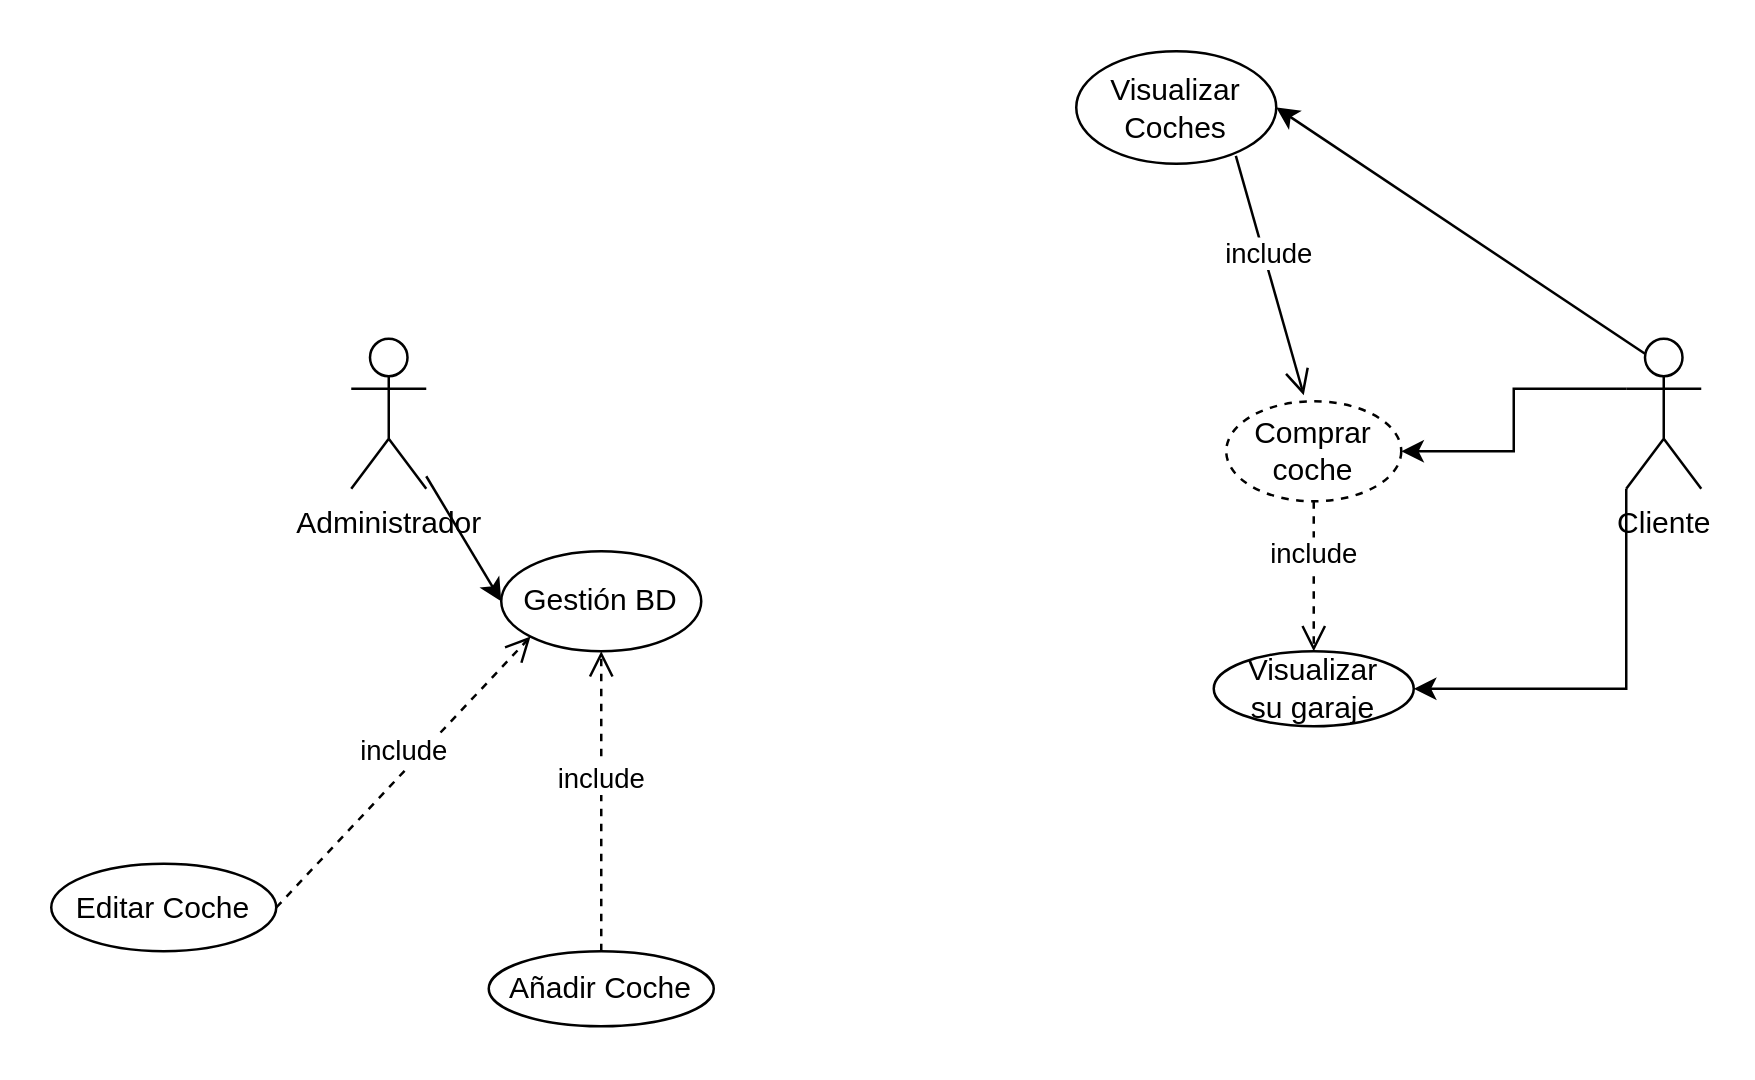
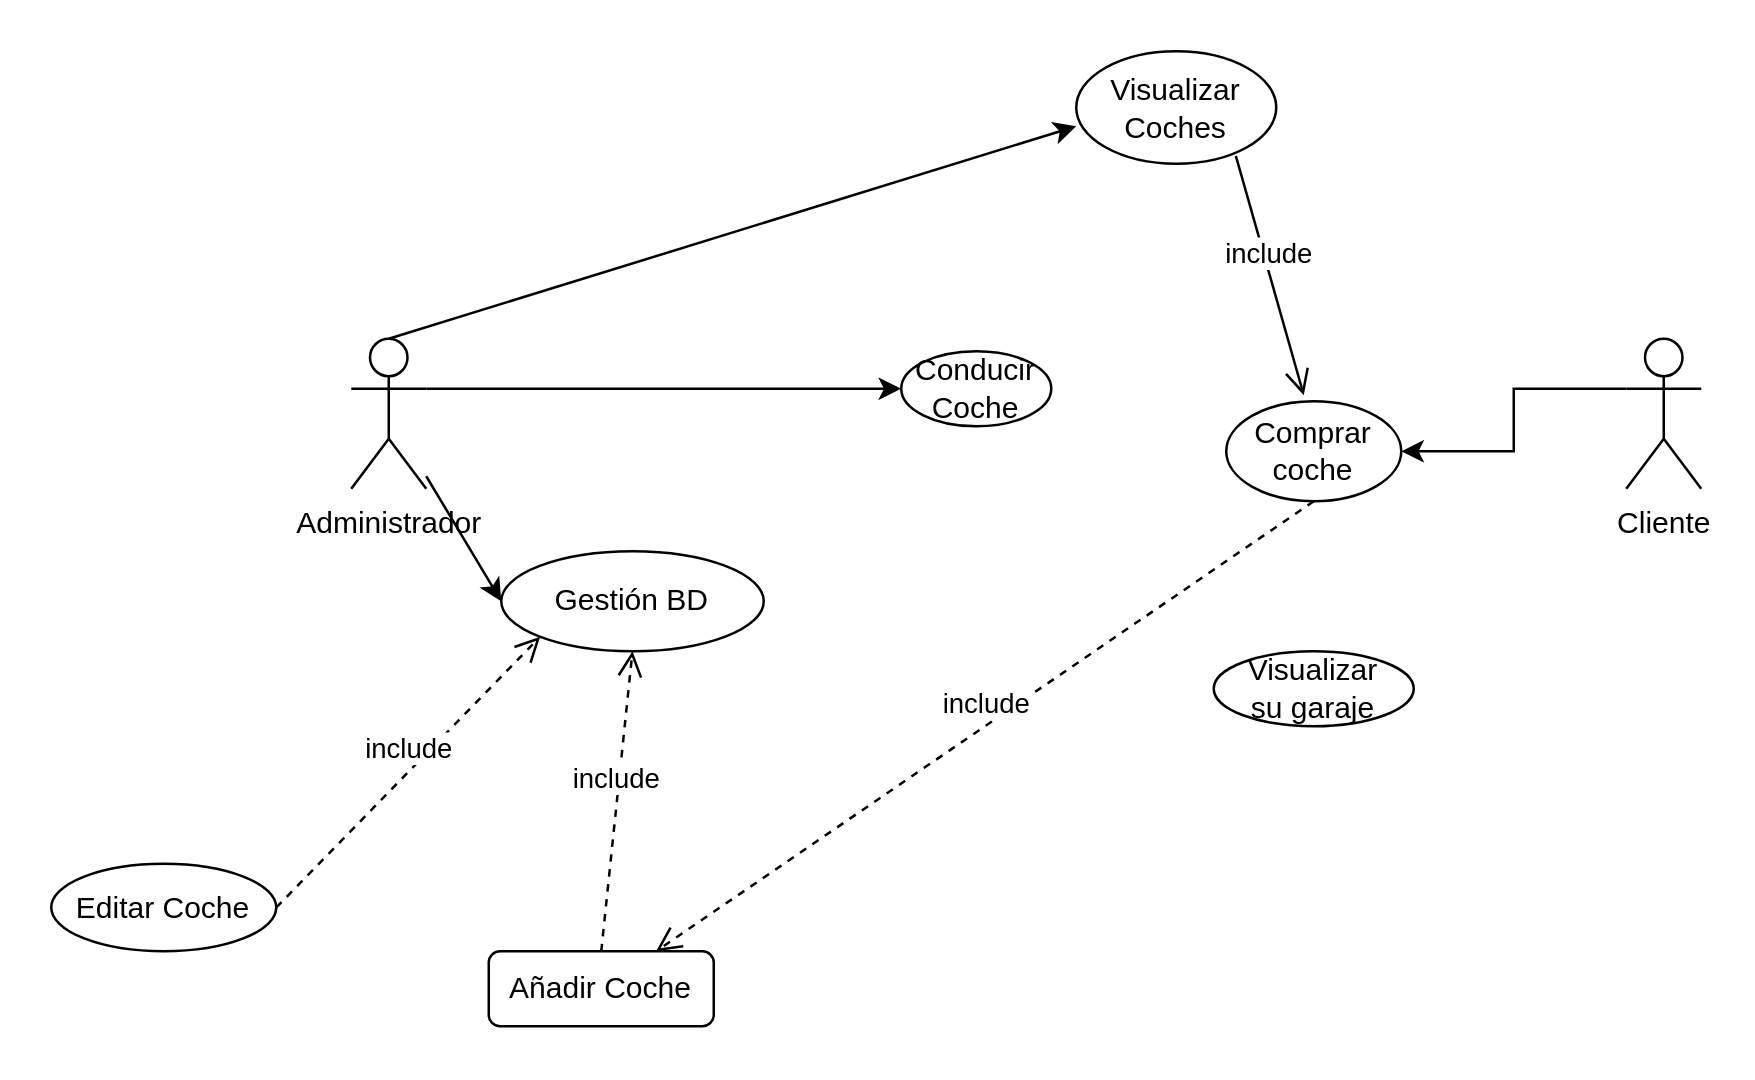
+ <mxCell id="7" value="" style="endArrow=classic;html=1;rounded=0;entryX=0;entryY=0.667;entryDx=0;entryDy=0;entryPerimeter=0;exitX=0.5;exitY=0;exitDx=0;exitDy=0;exitPerimeter=0;" edge="1" parent="1" source="3" target="9"><mxGeometry width="50" height="50" relative="1" as="geometry"><mxPoint x="180" y="165" as="sourcePoint" /><mxPoint x="208.17" y="146.15" as="targetPoint" /></mxGeometry></mxCell>
- <mxCell id="10" value="" style="endArrow=classic;html=1;rounded=0;entryX=1;entryY=0.5;entryDx=0;entryDy=0;exitX=0.25;exitY=0.1;exitDx=0;exitDy=0;exitPerimeter=0;" edge="1" parent="1" source="6" target="9"><mxGeometry width="50" height="50" relative="1" as="geometry"><mxPoint x="370" y="60" as="sourcePoint" /><mxPoint x="470" y="45" as="targetPoint" /></mxGeometry></mxCell>
+ <mxCell id="2" style="edgeStyle=orthogonalEdgeStyle;rounded=0;orthogonalLoop=1;jettySize=auto;html=1;exitX=1;exitY=0.333;exitDx=0;exitDy=0;exitPerimeter=0;entryX=0;entryY=0.5;entryDx=0;entryDy=0;" edge="1" parent="1" source="3" target="11"><mxGeometry relative="1" as="geometry"><Array as="points" /></mxGeometry></mxCell>
+ <mxCell id="11" value="Conducir&lt;div&gt;Coche&lt;/div&gt;" style="ellipse;whiteSpace=wrap;html=1;" vertex="1" parent="1"><mxGeometry x="360" y="140" width="60" height="30" as="geometry" /></mxCell>
- <mxCell id="13" value="Comprar coche" style="ellipse;whiteSpace=wrap;html=1;dashed=1;" vertex="1" parent="1"><mxGeometry x="490" y="160" width="70" height="40" as="geometry" /></mxCell>
+ <mxCell id="13" value="Comprar coche" style="ellipse;whiteSpace=wrap;html=1;" vertex="1" parent="1"><mxGeometry x="490" y="160" width="70" height="40" as="geometry" /></mxCell>
- <mxCell id="8" value="Gestión BD" style="ellipse;whiteSpace=wrap;html=1;" vertex="1" parent="1"><mxGeometry x="200" y="220" width="80" height="40" as="geometry" /></mxCell>
+ <mxCell id="8" value="Gestión BD" style="ellipse;whiteSpace=wrap;html=1;" vertex="1" parent="1"><mxGeometry x="200" y="220" width="105" height="40" as="geometry" /></mxCell>
- <mxCell id="16" value="include" style="html=1;verticalAlign=bottom;endArrow=open;dashed=1;endSize=8;curved=0;rounded=0;exitX=0.5;exitY=1;exitDx=0;exitDy=0;entryX=0.5;entryY=0;entryDx=0;entryDy=0;" edge="1" parent="1" source="13" target="15"><mxGeometry relative="1" as="geometry"><mxPoint x="540" y="220" as="sourcePoint" /><mxPoint x="460" y="220" as="targetPoint" /></mxGeometry></mxCell>
+ <mxCell id="16" value="include" style="html=1;verticalAlign=bottom;endArrow=open;dashed=1;endSize=8;curved=0;rounded=0;exitX=0.5;exitY=1;exitDx=0;exitDy=0;" edge="1" parent="1" source="13" target="18"><mxGeometry relative="1" as="geometry"><mxPoint x="540" y="220" as="sourcePoint" /><mxPoint x="460" y="220" as="targetPoint" /></mxGeometry></mxCell>
- <mxCell id="5" style="edgeStyle=orthogonalEdgeStyle;rounded=0;orthogonalLoop=1;jettySize=auto;html=1;exitX=0;exitY=1;exitDx=0;exitDy=0;exitPerimeter=0;entryX=1;entryY=0.5;entryDx=0;entryDy=0;" edge="1" parent="1" source="6" target="15"><mxGeometry relative="1" as="geometry"><mxPoint x="590" y="290" as="targetPoint" /></mxGeometry></mxCell>
- <mxCell id="18" value="Añadir Coche" style="ellipse;whiteSpace=wrap;html=1;" vertex="1" parent="1"><mxGeometry x="195" y="380" width="90" height="30" as="geometry" /></mxCell>
+ <mxCell id="18" value="Añadir Coche" style="whiteSpace=wrap;html=1;rounded=1;" vertex="1" parent="1"><mxGeometry x="195" y="380" width="90" height="30" as="geometry" /></mxCell>
